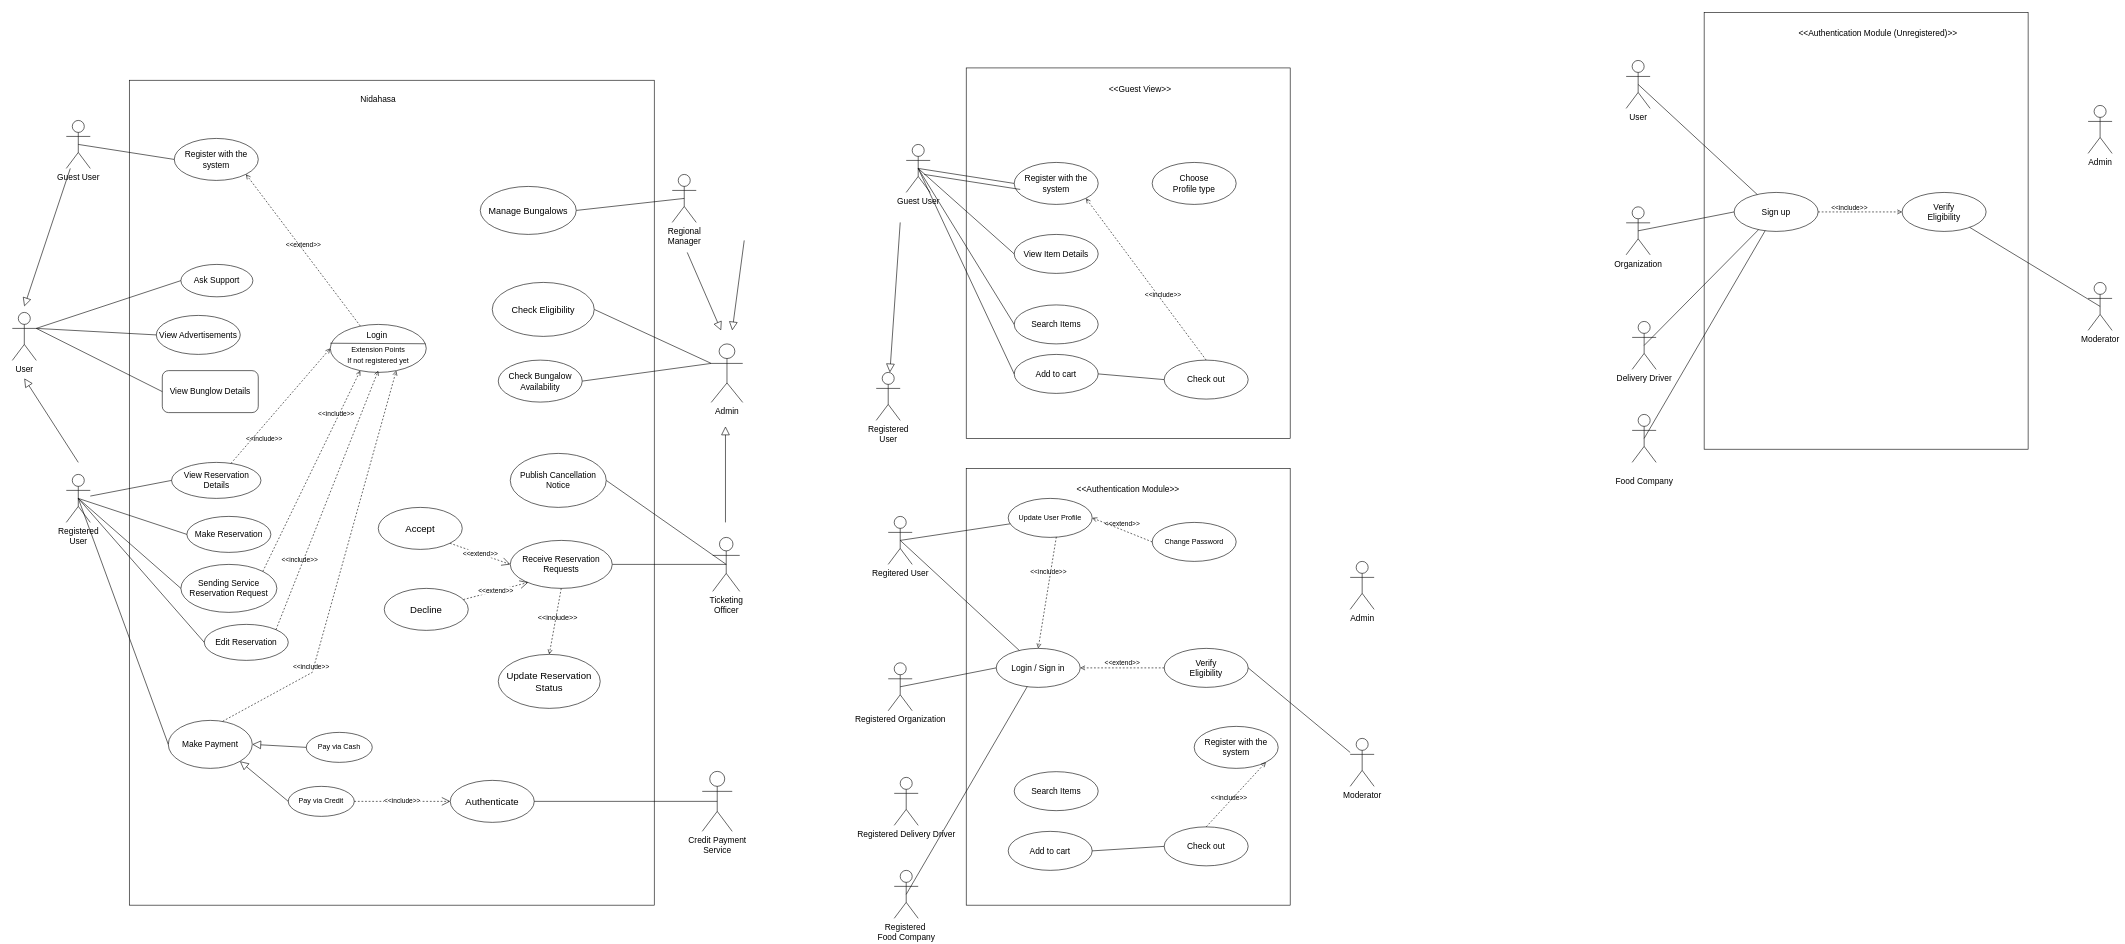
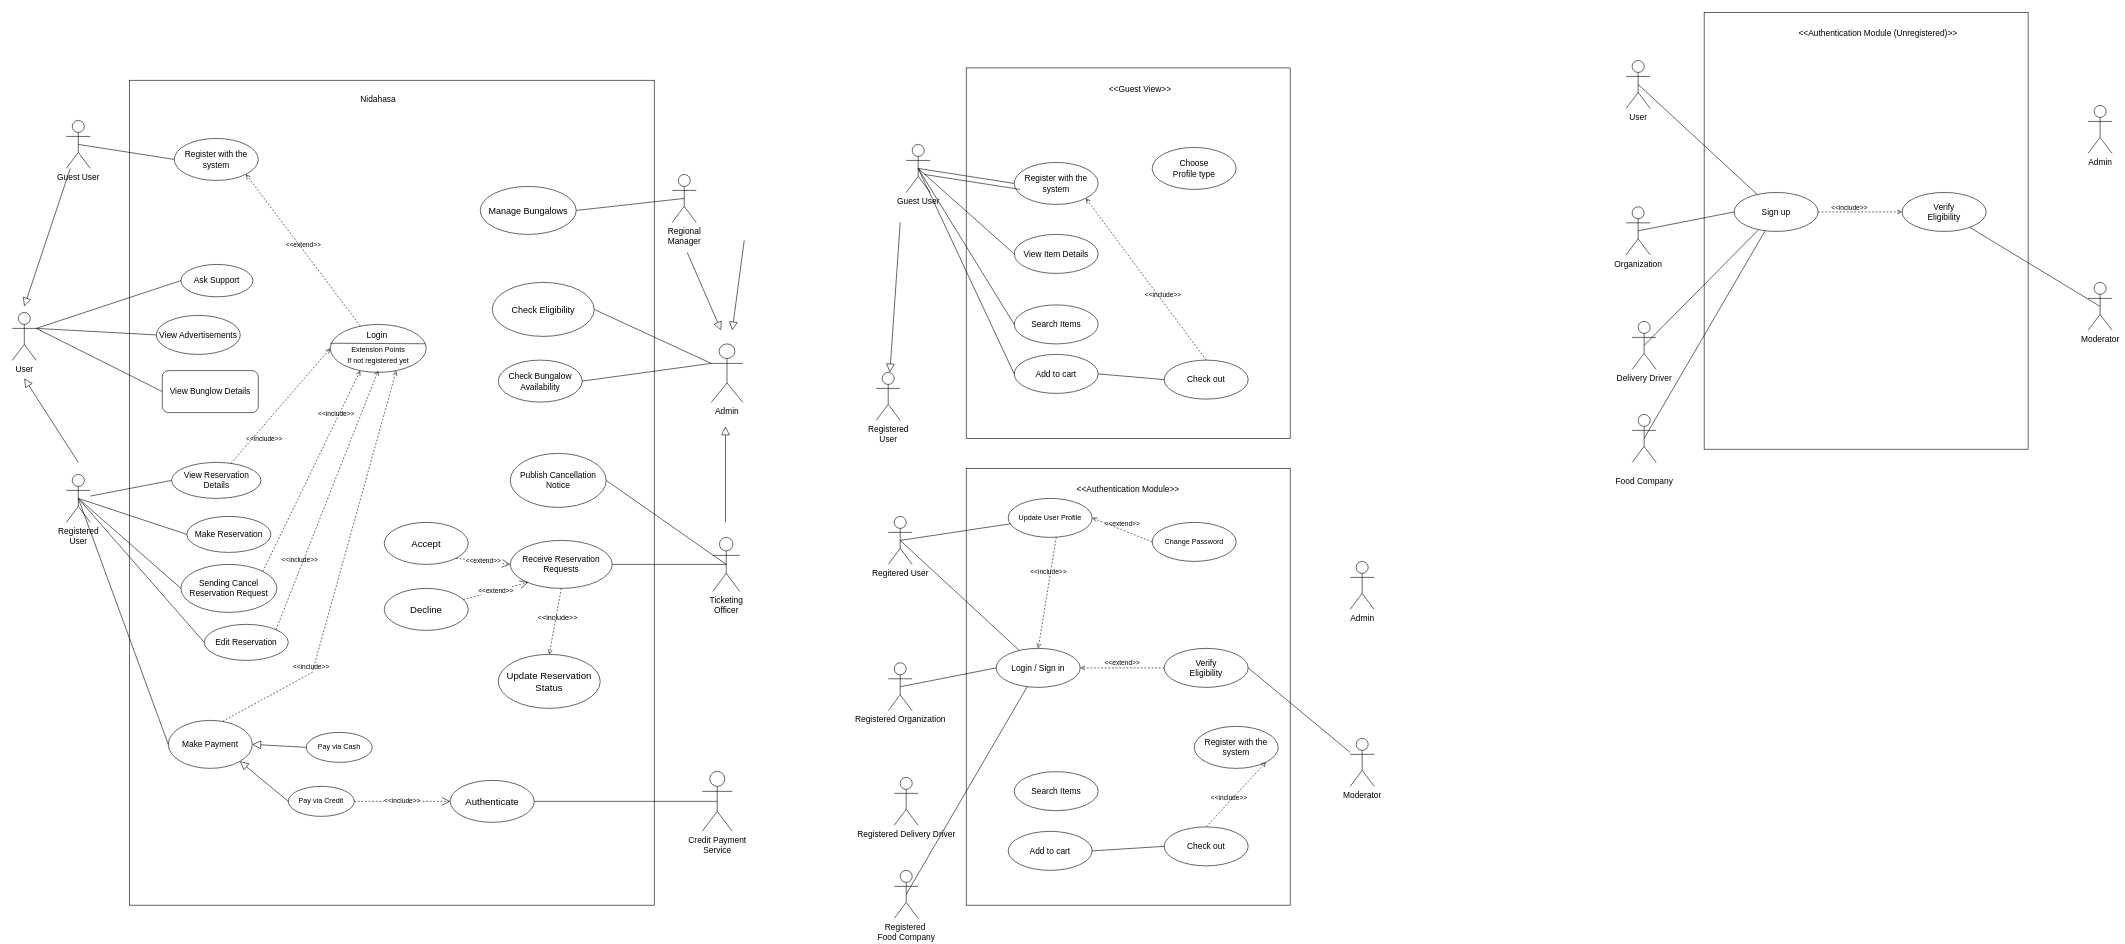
- <mxCell id="105" value="&lt;font style=&quot;font-size: 14px;&quot;&gt;Choose&lt;/font&gt;&lt;div&gt;&lt;font style=&quot;font-size: 14px;&quot;&gt;Profile type&lt;/font&gt;&lt;/div&gt;" style="ellipse;whiteSpace=wrap;html=1;" vertex="1" parent="1"><mxGeometry x="1920" y="270" width="140" height="70" as="geometry" /></mxCell>
+ <mxCell id="105" value="&lt;font style=&quot;font-size: 14px;&quot;&gt;Choose&lt;/font&gt;&lt;div&gt;&lt;font style=&quot;font-size: 14px;&quot;&gt;Profile type&lt;/font&gt;&lt;/div&gt;" style="ellipse;whiteSpace=wrap;html=1;" vertex="1" parent="1"><mxGeometry x="1920" y="245" width="140" height="70" as="geometry" /></mxCell>
- <mxCell id="59" value="Accept" style="ellipse;whiteSpace=wrap;html=1;fontSize=16;" parent="1" vertex="1"><mxGeometry x="630" y="845" width="140" height="70" as="geometry" /></mxCell>
+ <mxCell id="59" value="Accept" style="ellipse;whiteSpace=wrap;html=1;fontSize=16;" parent="1" vertex="1"><mxGeometry x="640" y="870" width="140" height="70" as="geometry" /></mxCell>
- <mxCell id="13" value="&lt;font style=&quot;font-size: 14px;&quot;&gt;Sending Service Reservation Request&lt;br&gt;&lt;/font&gt;" style="ellipse;whiteSpace=wrap;html=1;" parent="1" vertex="1"><mxGeometry x="301" y="940" width="160" height="80" as="geometry" /></mxCell>
+ <mxCell id="13" value="&lt;font style=&quot;font-size: 14px;&quot;&gt;Sending Cancel Reservation Request&lt;br&gt;&lt;/font&gt;" style="ellipse;whiteSpace=wrap;html=1;" parent="1" vertex="1"><mxGeometry x="301" y="940" width="160" height="80" as="geometry" /></mxCell>
